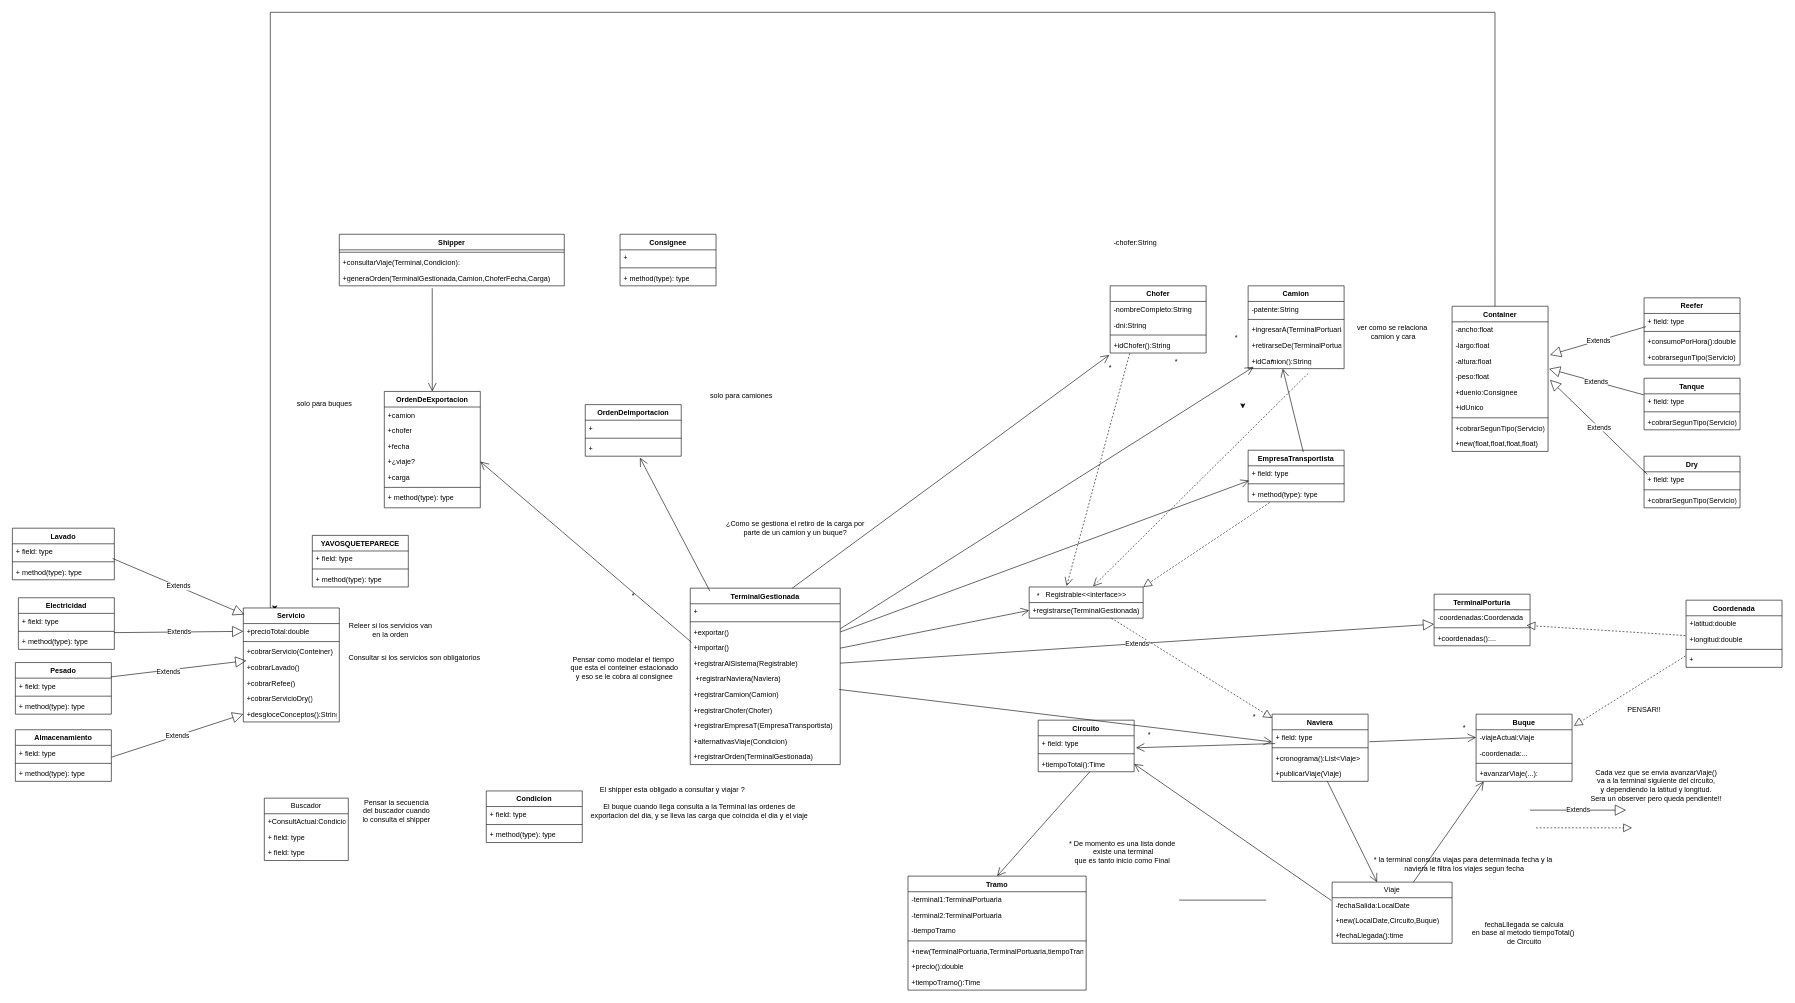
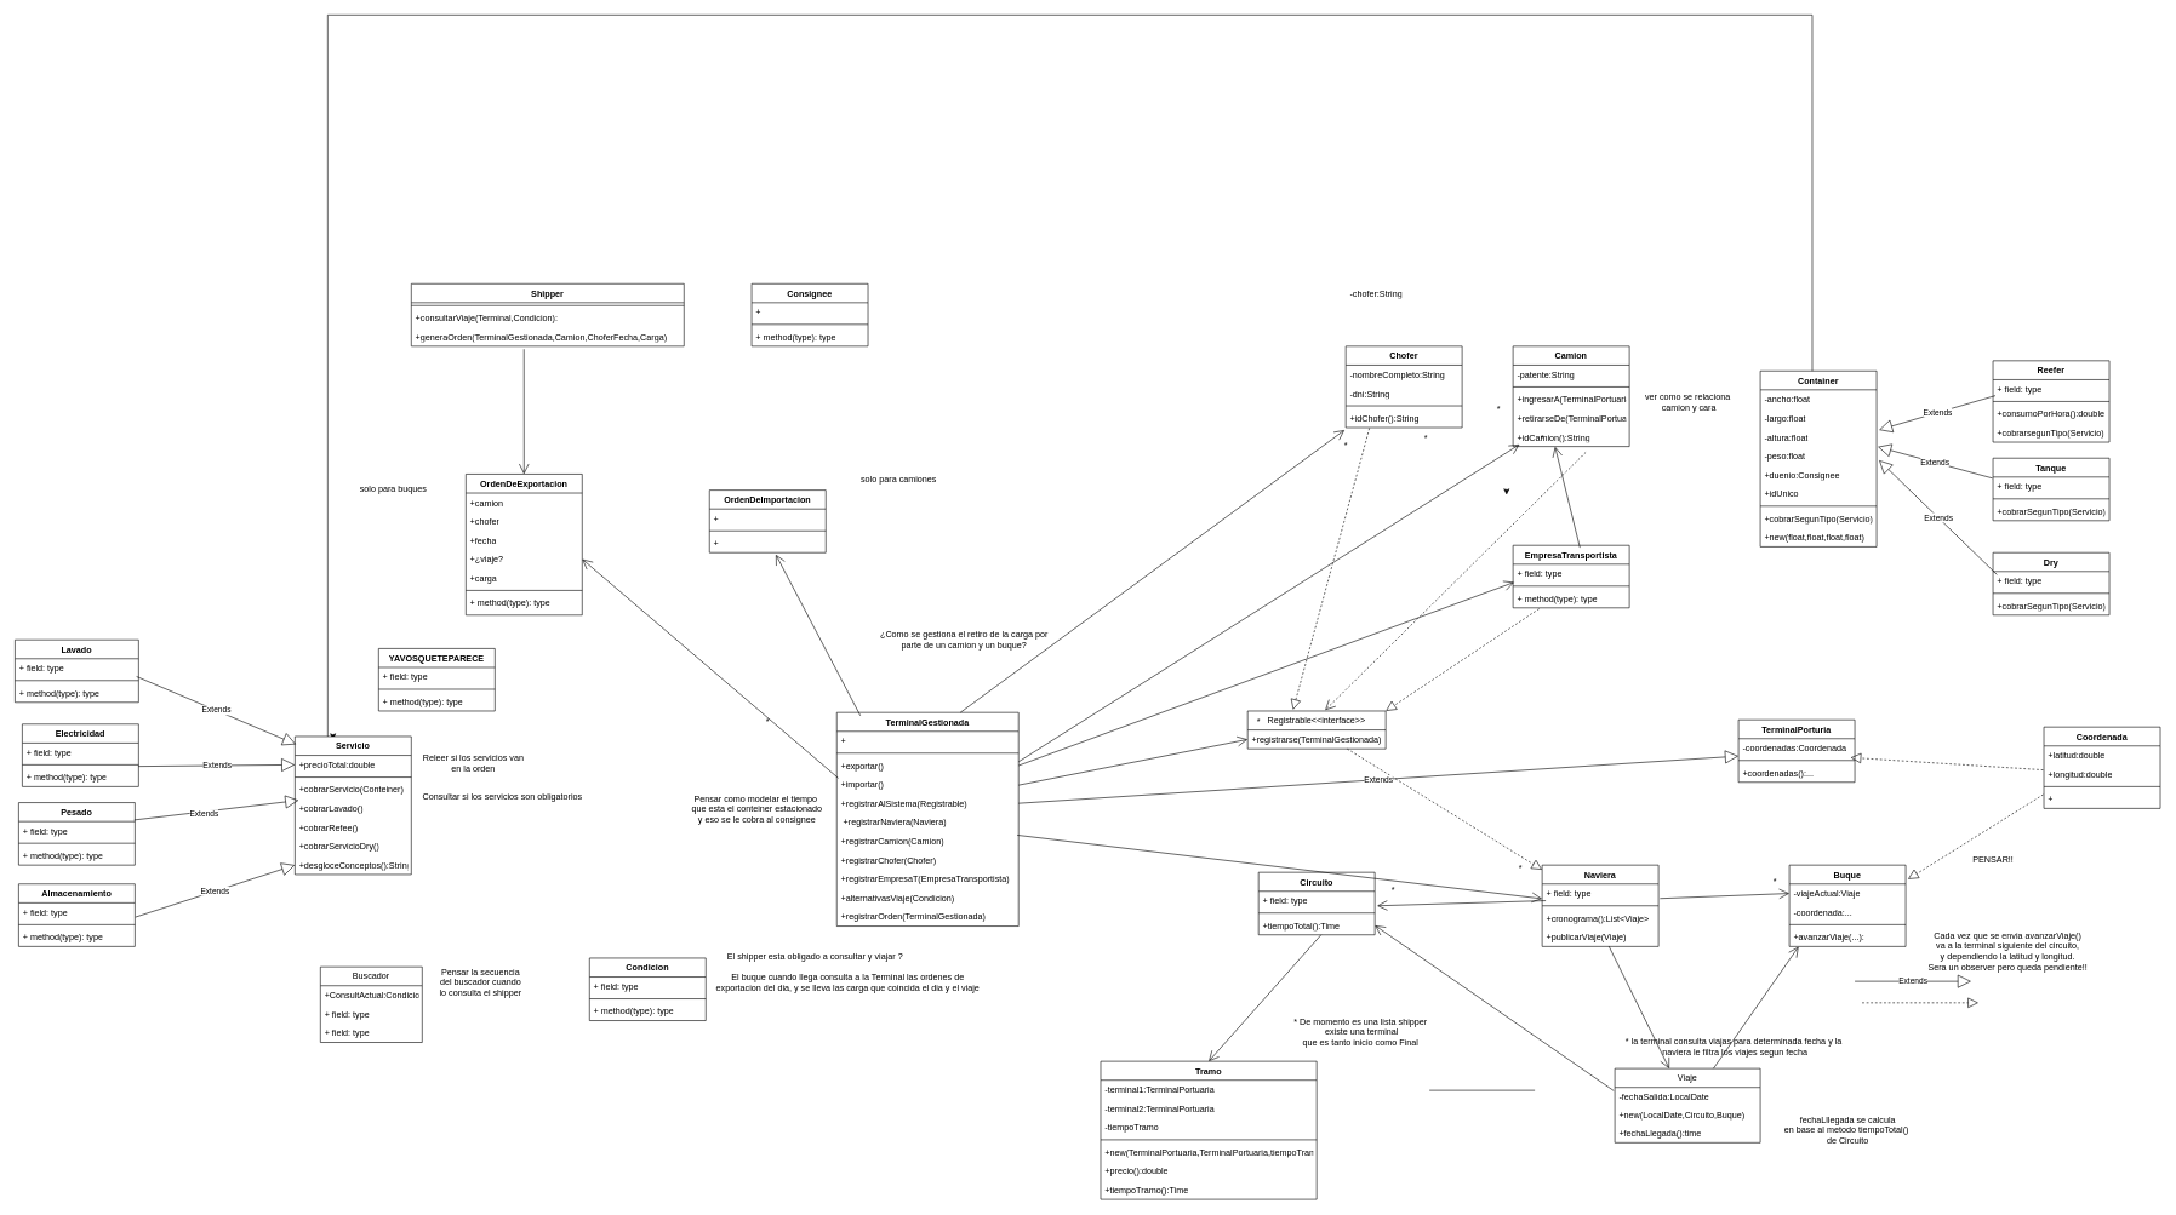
- <mxCell id="123" value="" style="endArrow=open;dashed=1;endFill=0;endSize=12;html=1;rounded=0;exitX=0.203;exitY=1.032;exitDx=0;exitDy=0;exitPerimeter=0;entryX=0.329;entryY=-0.032;entryDx=0;entryDy=0;entryPerimeter=0;" edge="1" parent="1" source="87" target="120"><mxGeometry width="160" relative="1" as="geometry"><mxPoint x="1785" y="896" as="sourcePoint" /><mxPoint x="1945" y="896" as="targetPoint" /></mxGeometry></mxCell>
+ <mxCell id="123" value="" style="endArrow=block;dashed=1;endFill=0;endSize=12;html=1;rounded=0;exitX=0.203;exitY=1.032;exitDx=0;exitDy=0;exitPerimeter=0;entryX=0.329;entryY=-0.032;entryDx=0;entryDy=0;entryPerimeter=0;" edge="1" parent="1" source="87" target="120"><mxGeometry width="160" relative="1" as="geometry"><mxPoint x="1785" y="896" as="sourcePoint" /><mxPoint x="1945" y="896" as="targetPoint" /></mxGeometry></mxCell>
- <mxCell id="31" value="* De momento es una lista donde&lt;br&gt;&amp;nbsp;existe una terminal &lt;br&gt;que es tanto inicio como Final" style="text;html=1;align=center;verticalAlign=middle;resizable=0;points=[];autosize=1;strokeColor=none;fillColor=none;" vertex="1" parent="1"><mxGeometry x="1770" y="1390" width="200" height="60" as="geometry" /></mxCell>
+ <mxCell id="31" value="* De momento es una lista shipper&lt;br&gt;&amp;nbsp;existe una terminal &lt;br&gt;que es tanto inicio como Final" style="text;html=1;align=center;verticalAlign=middle;resizable=0;points=[];autosize=1;strokeColor=none;fillColor=none;" vertex="1" parent="1"><mxGeometry x="1770" y="1390" width="200" height="60" as="geometry" /></mxCell>
- <mxCell id="37" value="* la terminal consulta viajas para determinada fecha y la&amp;nbsp;&lt;br&gt;naviera le filtra los viajes segun fecha" style="text;html=1;align=center;verticalAlign=middle;resizable=0;points=[];autosize=1;strokeColor=none;fillColor=none;" vertex="1" parent="1"><mxGeometry x="2280" y="1420" width="320" height="40" as="geometry" /></mxCell>
+ <mxCell id="37" value="* la terminal consulta viajas para determinada fecha y la&amp;nbsp;&lt;br&gt;naviera le filtra los viajes segun fecha" style="text;html=1;align=center;verticalAlign=middle;resizable=0;points=[];autosize=1;strokeColor=none;fillColor=none;" vertex="1" parent="1"><mxGeometry x="2225" y="1420" width="320" height="40" as="geometry" /></mxCell>
